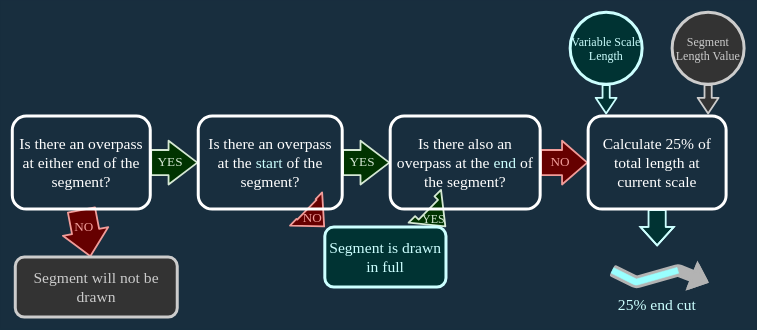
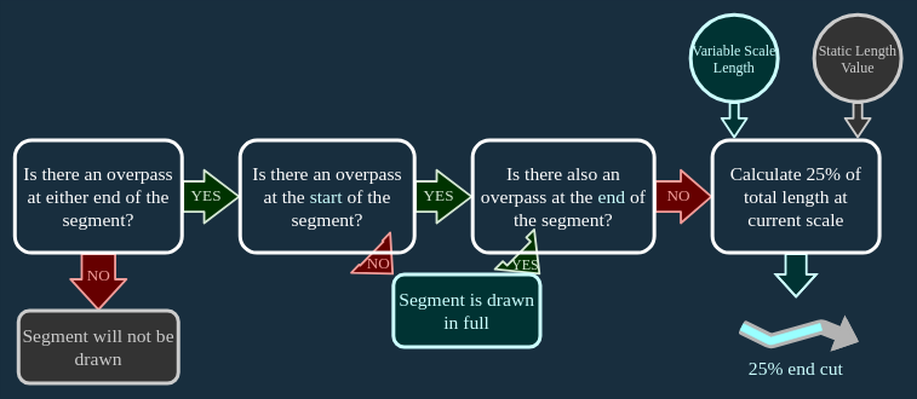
- <mxCell id="24" value="Segment Length Value" style="ellipse;whiteSpace=wrap;html=1;aspect=fixed;labelBackgroundColor=none;strokeColor=#CCCCCC;strokeWidth=5;fontFamily=Verdana;fontSize=20;fontColor=#CCCCCC;fillColor=#333333;" vertex="1" parent="1"><mxGeometry x="1120" y="20" width="120" height="120" as="geometry" /></mxCell>
+ <mxCell id="24" value="Static Length Value" style="ellipse;whiteSpace=wrap;html=1;aspect=fixed;labelBackgroundColor=none;strokeColor=#CCCCCC;strokeWidth=5;fontFamily=Verdana;fontSize=20;fontColor=#CCCCCC;fillColor=#333333;" vertex="1" parent="1"><mxGeometry x="1120" y="20" width="120" height="120" as="geometry" /></mxCell>
- <mxCell id="20" value="&lt;font style=&quot;font-size: 26px;&quot;&gt;Segment will not be drawn&lt;/font&gt;" style="rounded=1;whiteSpace=wrap;html=1;labelBackgroundColor=none;strokeColor=#CCCCCC;strokeWidth=5;fontFamily=Verdana;fontSize=20;fontColor=#CCCCCC;fillColor=#333333;endArrow=classic;endSize=13;" vertex="1" parent="1"><mxGeometry x="25" y="428" width="270" height="100" as="geometry" /></mxCell>
+ <mxCell id="20" value="&lt;font style=&quot;font-size: 26px;&quot;&gt;Segment will not be drawn&lt;/font&gt;" style="rounded=1;whiteSpace=wrap;html=1;labelBackgroundColor=none;strokeColor=#CCCCCC;strokeWidth=5;fontFamily=Verdana;fontSize=20;fontColor=#CCCCCC;fillColor=#333333;endArrow=classic;endSize=13;" vertex="1" parent="1"><mxGeometry x="25" y="428" width="220" height="100" as="geometry" /></mxCell>
